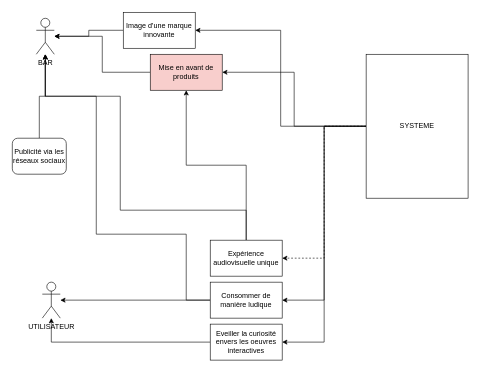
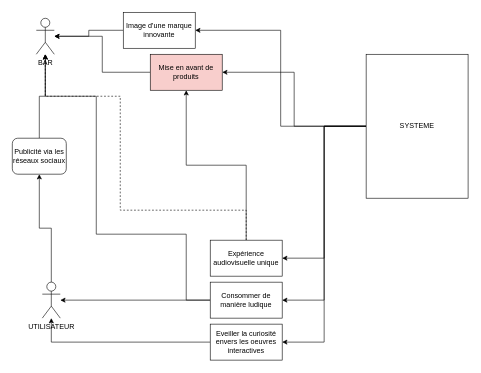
- <mxCell id="12" style="edgeStyle=orthogonalEdgeStyle;rounded=0;orthogonalLoop=1;jettySize=auto;html=1;" parent="1" source="13" target="8" edge="1"><mxGeometry relative="1" as="geometry"><mxPoint x="160" y="140" as="targetPoint" /><Array as="points"><mxPoint x="410" y="350" /><mxPoint x="200" y="350" /><mxPoint x="200" y="160" /><mxPoint x="75" y="160" /></Array></mxGeometry></mxCell>
+ <mxCell id="12" style="edgeStyle=orthogonalEdgeStyle;rounded=0;orthogonalLoop=1;jettySize=auto;html=1;dashed=1;" parent="1" source="13" target="8" edge="1"><mxGeometry relative="1" as="geometry"><mxPoint x="160" y="140" as="targetPoint" /><Array as="points"><mxPoint x="410" y="350" /><mxPoint x="200" y="350" /><mxPoint x="200" y="160" /><mxPoint x="75" y="160" /></Array></mxGeometry></mxCell>
+ <mxCell id="9" style="edgeStyle=orthogonalEdgeStyle;rounded=0;orthogonalLoop=1;jettySize=auto;html=1;" parent="1" source="10" target="20" edge="1"><mxGeometry relative="1" as="geometry" /></mxCell>
- <mxCell id="2" style="edgeStyle=orthogonalEdgeStyle;rounded=0;orthogonalLoop=1;jettySize=auto;html=1;entryX=1;entryY=0.5;entryDx=0;entryDy=0;dashed=1;" parent="1" source="7" target="13" edge="1"><mxGeometry relative="1" as="geometry" /></mxCell>
+ <mxCell id="2" style="edgeStyle=orthogonalEdgeStyle;rounded=0;orthogonalLoop=1;jettySize=auto;html=1;entryX=1;entryY=0.5;entryDx=0;entryDy=0;" parent="1" source="7" target="13" edge="1"><mxGeometry relative="1" as="geometry" /></mxCell>
